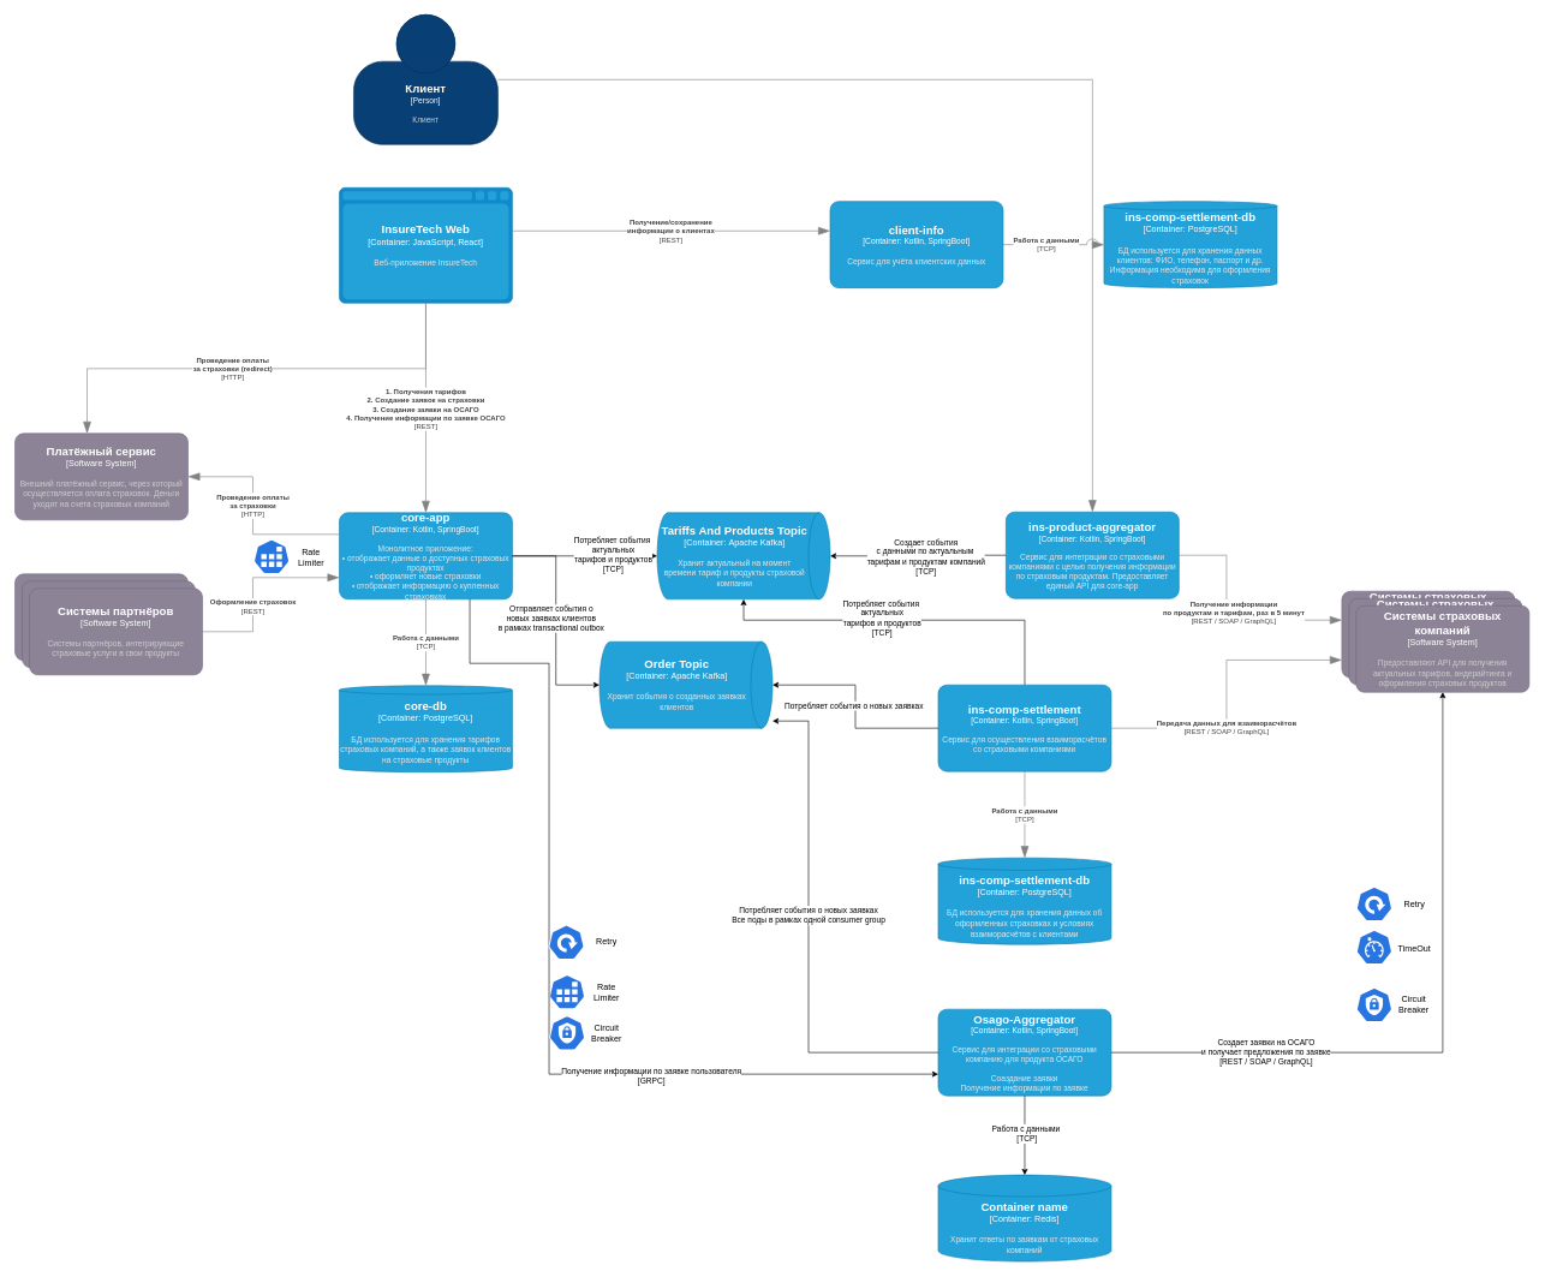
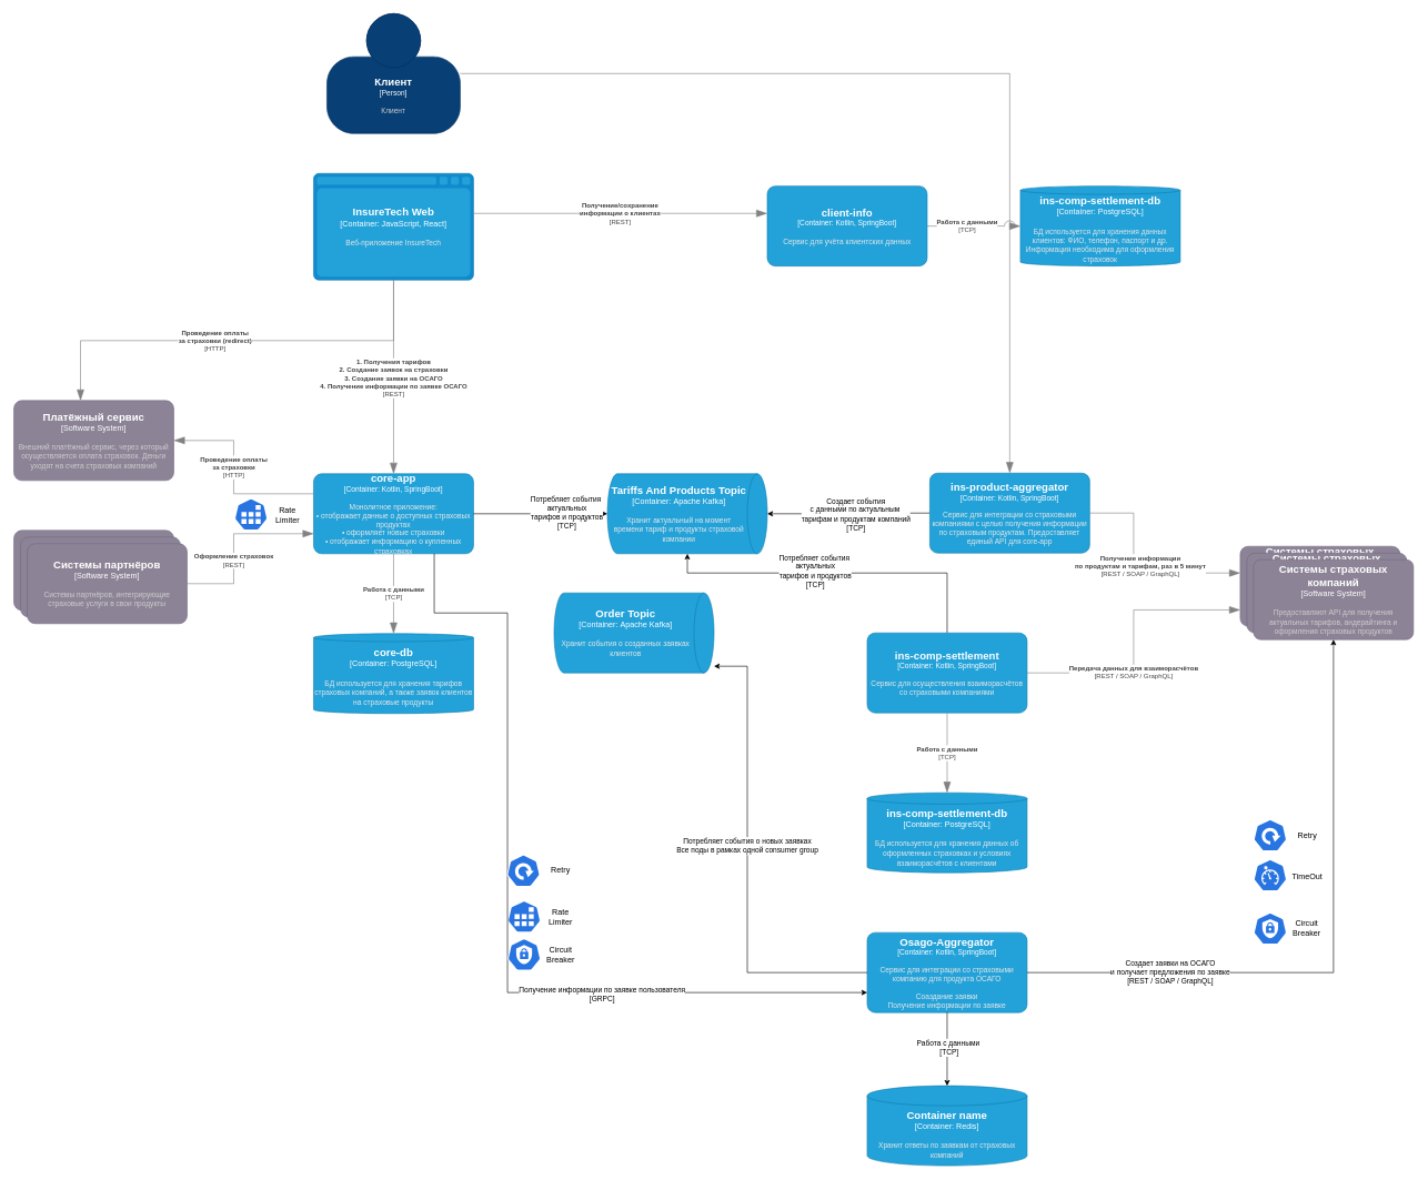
- <mxCell id="33" style="edgeStyle=orthogonalEdgeStyle;rounded=0;orthogonalLoop=1;jettySize=auto;html=1;entryX=0.5;entryY=1;entryDx=0;entryDy=0;entryPerimeter=0;" parent="1" source="3" target="32" edge="1"><mxGeometry relative="1" as="geometry" /></mxCell>
- <mxCell id="34" value="Отправляет события о &lt;br&gt;новых заявках клиентов&lt;div&gt;в рамках transactional outbox&lt;/div&gt;" style="edgeLabel;html=1;align=center;verticalAlign=middle;resizable=0;points=[];" parent="33" vertex="1" connectable="0"><mxGeometry x="-0.021" y="-7" relative="1" as="geometry"><mxPoint as="offset" /></mxGeometry></mxCell>
- <mxCell id="35" style="edgeStyle=orthogonalEdgeStyle;rounded=0;orthogonalLoop=1;jettySize=auto;html=1;entryX=0.5;entryY=0;entryDx=0;entryDy=0;entryPerimeter=0;" parent="1" source="19" target="32" edge="1"><mxGeometry relative="1" as="geometry" /></mxCell>
- <mxCell id="36" value="Потребляет события о новых заявках" style="edgeLabel;html=1;align=center;verticalAlign=middle;resizable=0;points=[];" parent="35" vertex="1" connectable="0"><mxGeometry x="0.015" y="3" relative="1" as="geometry"><mxPoint as="offset" /></mxGeometry></mxCell>
